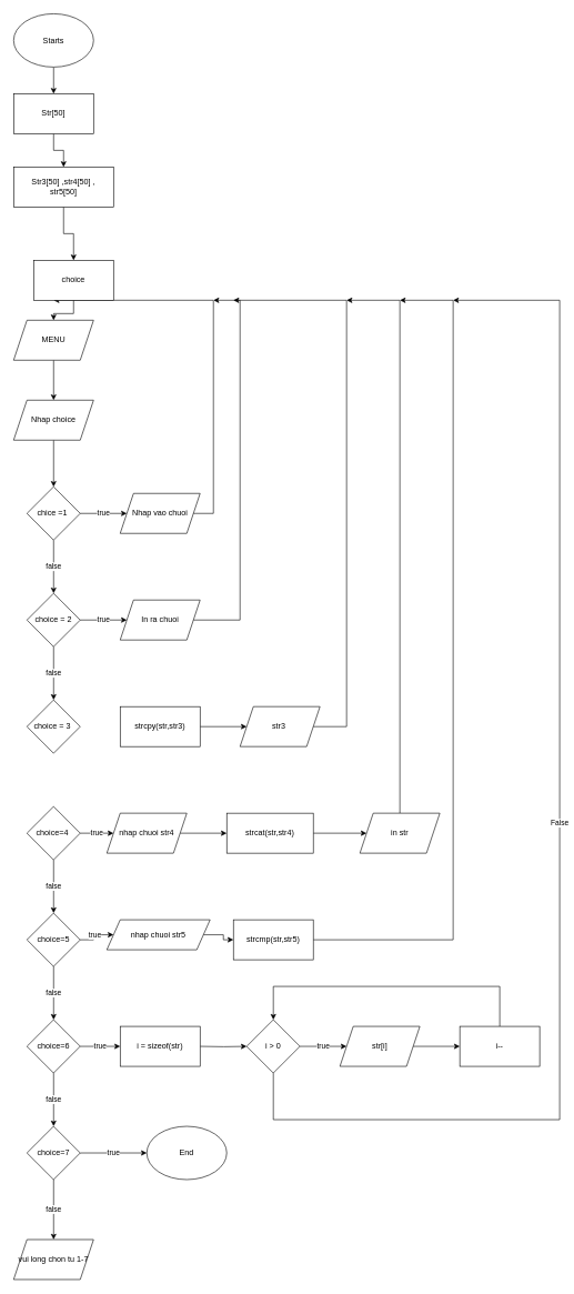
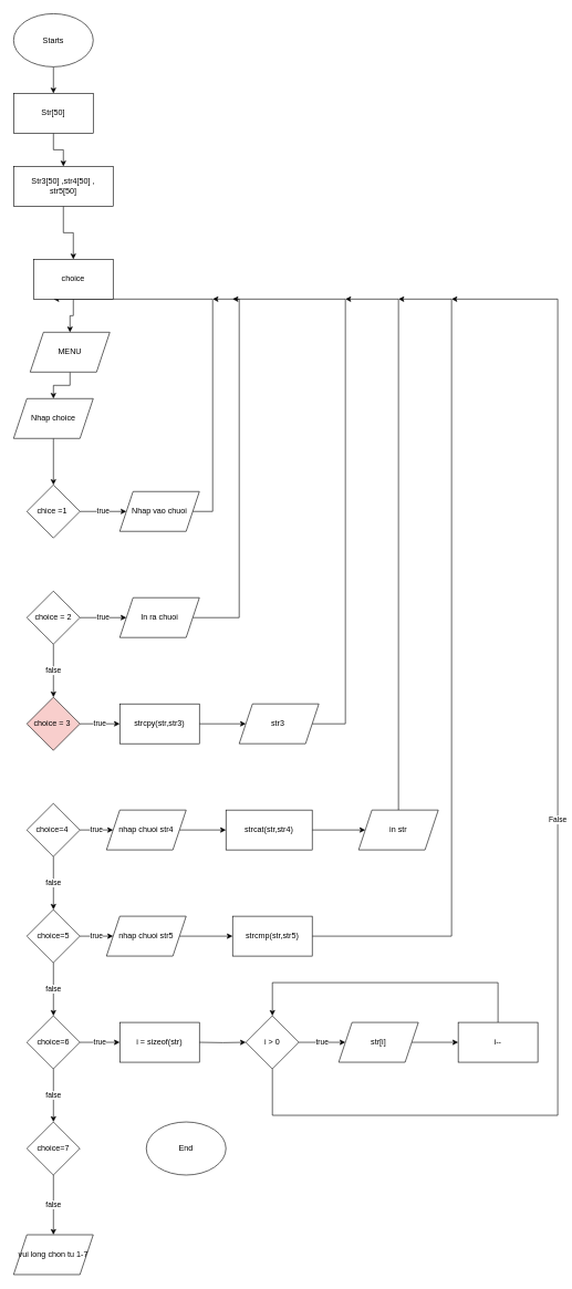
- <mxCell id="9" value="MENU" style="shape=parallelogram;perimeter=parallelogramPerimeter;whiteSpace=wrap;html=1;fixedSize=1;" vertex="1" parent="1"><mxGeometry x="20" y="480" width="120" height="60" as="geometry" /></mxCell>
+ <mxCell id="9" value="MENU" style="shape=parallelogram;perimeter=parallelogramPerimeter;whiteSpace=wrap;html=1;fixedSize=1;" vertex="1" parent="1"><mxGeometry x="45" y="500" width="120" height="60" as="geometry" /></mxCell>
- <mxCell id="13" value="false" style="edgeStyle=orthogonalEdgeStyle;rounded=0;orthogonalLoop=1;jettySize=auto;html=1;" edge="1" parent="1" source="14" target="21"><mxGeometry relative="1" as="geometry" /></mxCell>
- <mxCell id="25" value="choice = 3&amp;nbsp;" style="rhombus;whiteSpace=wrap;html=1;" vertex="1" parent="1"><mxGeometry x="40" y="1050" width="80" height="80" as="geometry" /></mxCell>
+ <mxCell id="25" value="choice = 3&amp;nbsp;" style="rhombus;whiteSpace=wrap;html=1;fillColor=#f8cecc;" vertex="1" parent="1"><mxGeometry x="40" y="1050" width="80" height="80" as="geometry" /></mxCell>
+ <mxCell id="24" value="true" style="edgeStyle=orthogonalEdgeStyle;rounded=0;orthogonalLoop=1;jettySize=auto;html=1;" edge="1" parent="1" source="25" target="27"><mxGeometry relative="1" as="geometry" /></mxCell>
- <mxCell id="43" value="nhap chuoi str5" style="shape=parallelogram;perimeter=parallelogramPerimeter;whiteSpace=wrap;html=1;fixedSize=1;" vertex="1" parent="1"><mxGeometry x="160" y="1380" width="155" height="45" as="geometry" /></mxCell>
+ <mxCell id="43" value="nhap chuoi str5" style="shape=parallelogram;perimeter=parallelogramPerimeter;whiteSpace=wrap;html=1;fixedSize=1;" vertex="1" parent="1"><mxGeometry x="160" y="1380" width="120" height="60" as="geometry" /></mxCell>
- <mxCell id="58" value="true" style="edgeStyle=orthogonalEdgeStyle;rounded=0;orthogonalLoop=1;jettySize=auto;html=1;" edge="1" parent="1" source="60" target="61"><mxGeometry relative="1" as="geometry" /></mxCell>
